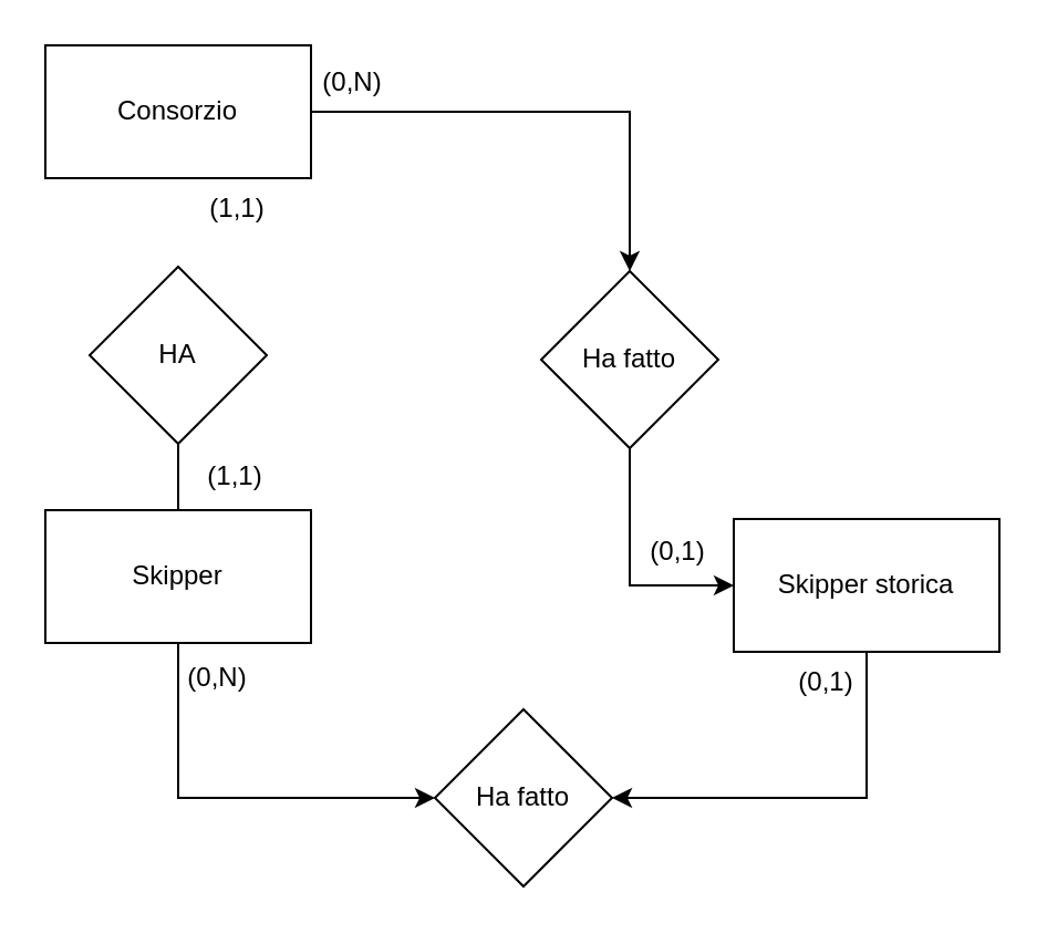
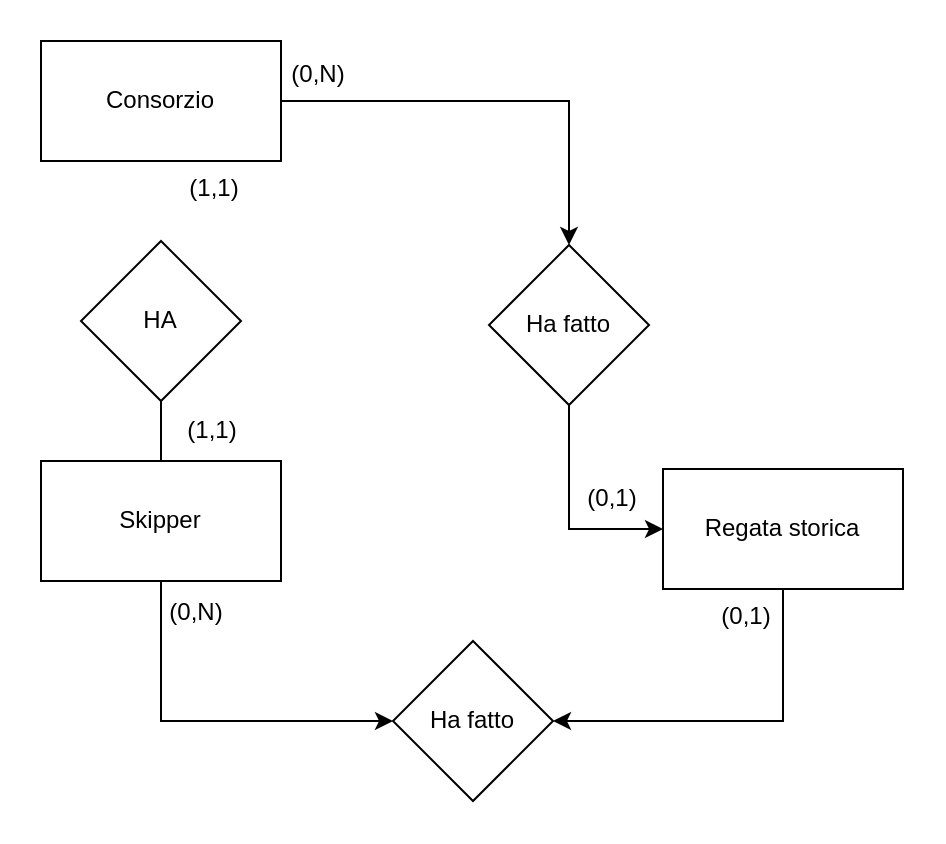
- <mxCell id="11" value="Skipper storica" style="rounded=0;whiteSpace=wrap;html=1;" vertex="1" parent="1"><mxGeometry x="331" y="234" width="120" height="60" as="geometry" /></mxCell>
+ <mxCell id="11" value="Regata storica" style="rounded=0;whiteSpace=wrap;html=1;" vertex="1" parent="1"><mxGeometry x="331" y="234" width="120" height="60" as="geometry" /></mxCell>
